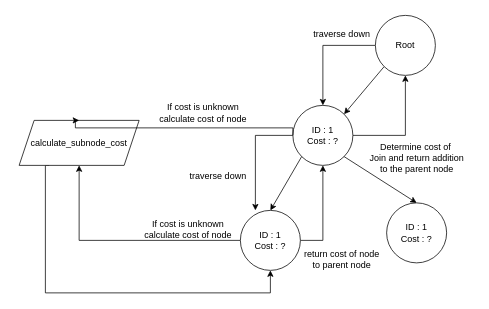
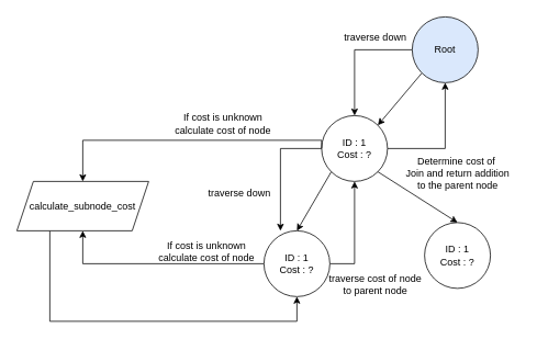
- <mxCell id="4" value="Root" style="ellipse;whiteSpace=wrap;html=1;aspect=fixed;" vertex="1" parent="1"><mxGeometry x="500" y="20" width="80" height="80" as="geometry" /></mxCell>
+ <mxCell id="4" value="Root" style="ellipse;whiteSpace=wrap;html=1;aspect=fixed;fillColor=#dae8fc;" vertex="1" parent="1"><mxGeometry x="500" y="20" width="80" height="80" as="geometry" /></mxCell>
- <mxCell id="15" value="calculate_subnode_cost" style="shape=parallelogram;perimeter=parallelogramPerimeter;whiteSpace=wrap;html=1;fixedSize=1;" vertex="1" parent="1"><mxGeometry x="25" y="160" width="160" height="60" as="geometry" /></mxCell>
+ <mxCell id="15" value="calculate_subnode_cost" style="shape=parallelogram;perimeter=parallelogramPerimeter;whiteSpace=wrap;html=1;fixedSize=1;" vertex="1" parent="1"><mxGeometry x="20" y="220" width="160" height="60" as="geometry" /></mxCell>
- <mxCell id="18" value="return cost of node &lt;br&gt;to parent node" style="text;html=1;align=center;verticalAlign=middle;resizable=0;points=[];autosize=1;strokeColor=none;fillColor=none;" vertex="1" parent="1"><mxGeometry x="395" y="325" width="120" height="40" as="geometry" /></mxCell>
+ <mxCell id="18" value="traverse cost of node &lt;br&gt;to parent node" style="text;html=1;align=center;verticalAlign=middle;resizable=0;points=[];autosize=1;strokeColor=none;fillColor=none;" vertex="1" parent="1"><mxGeometry x="395" y="325" width="120" height="40" as="geometry" /></mxCell>
